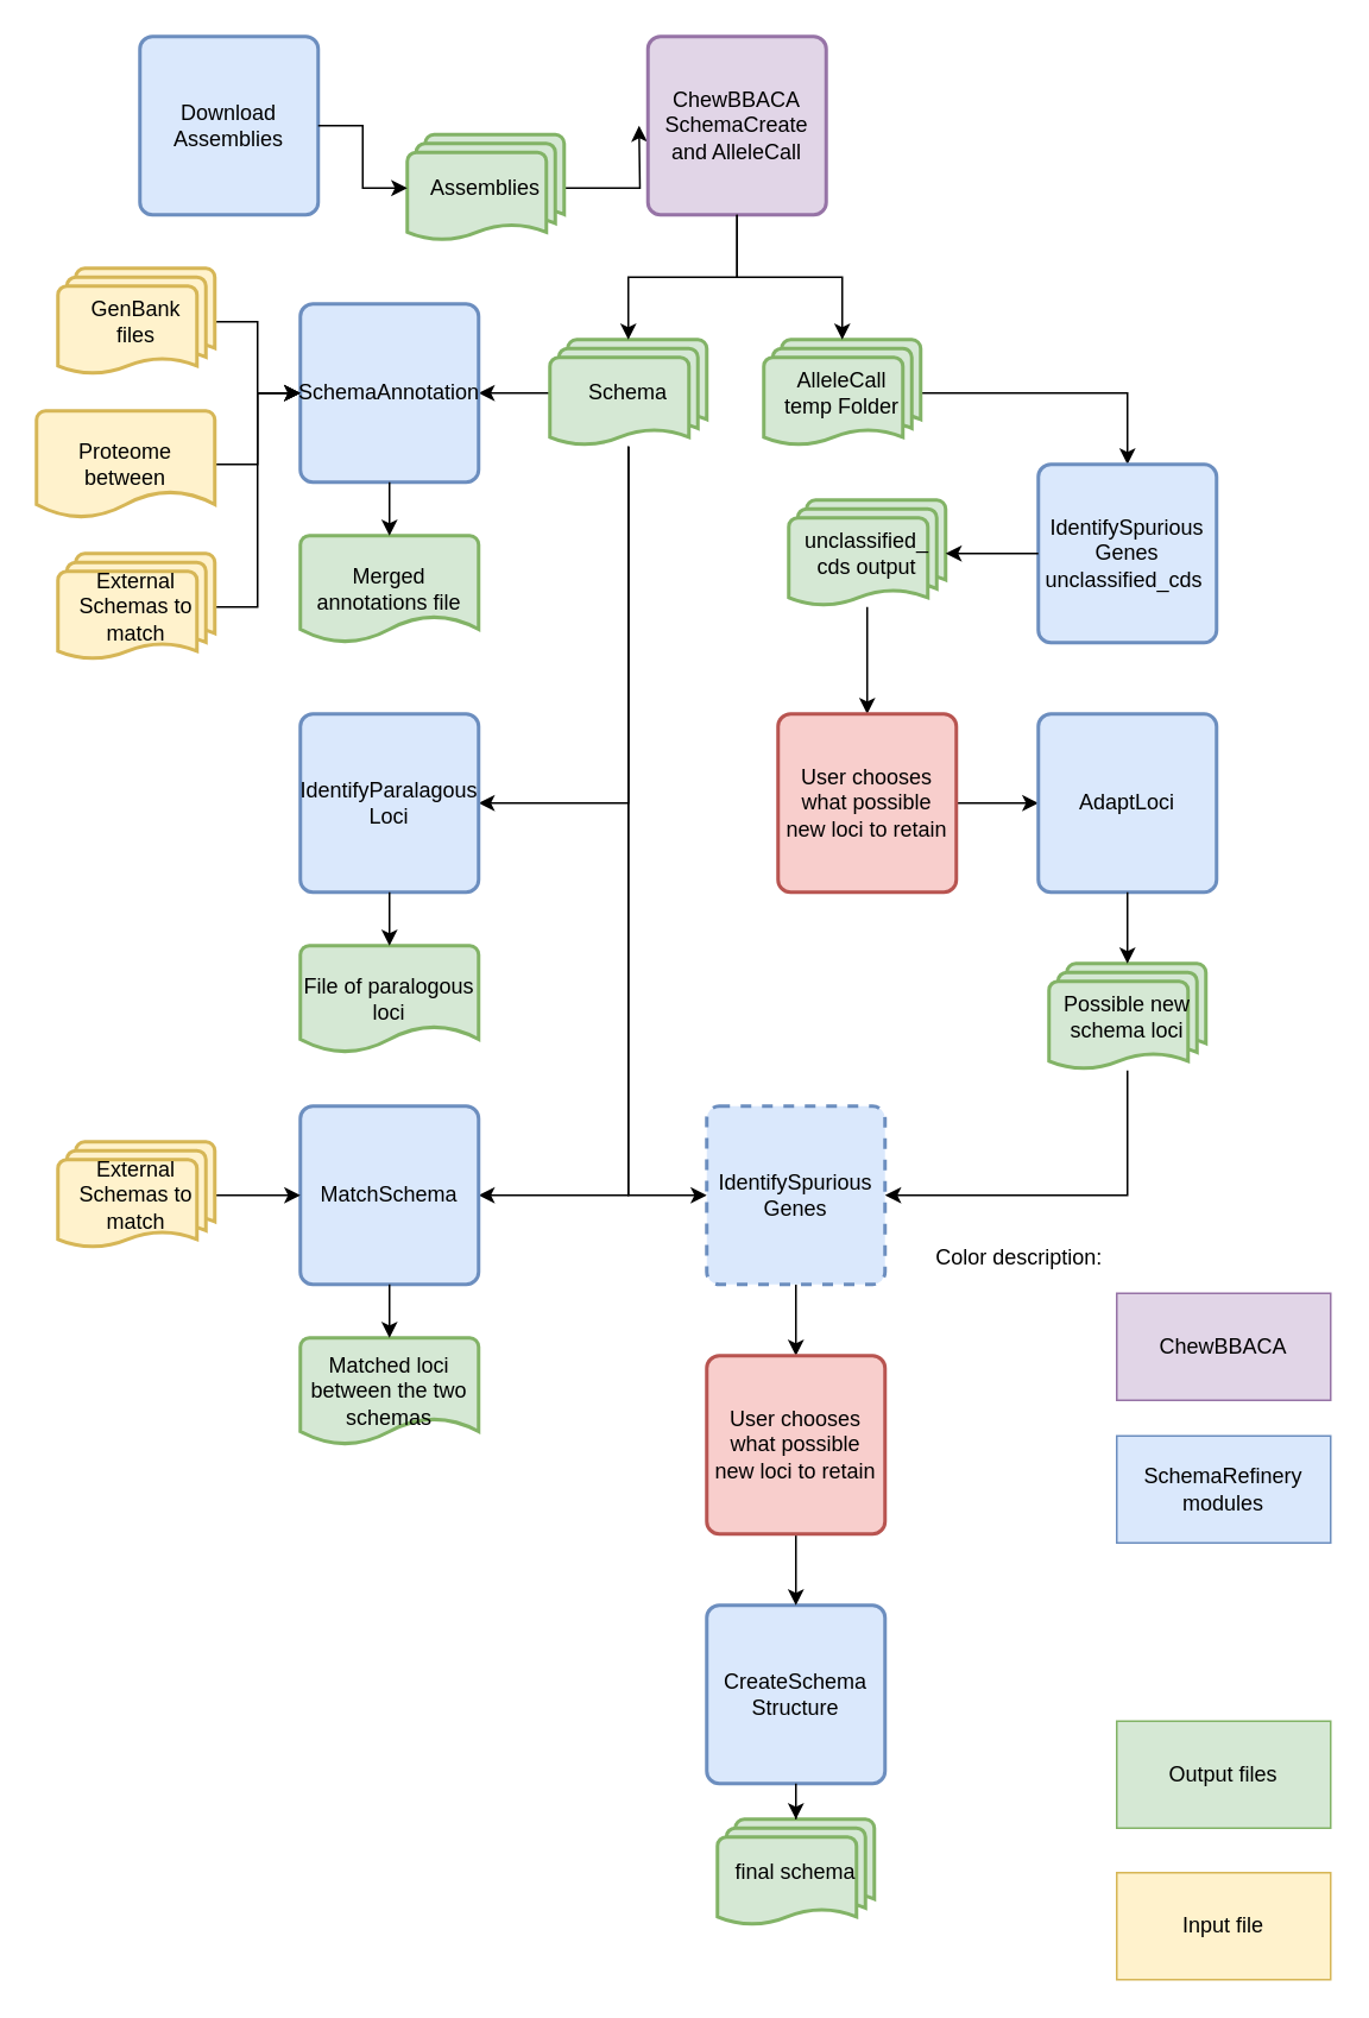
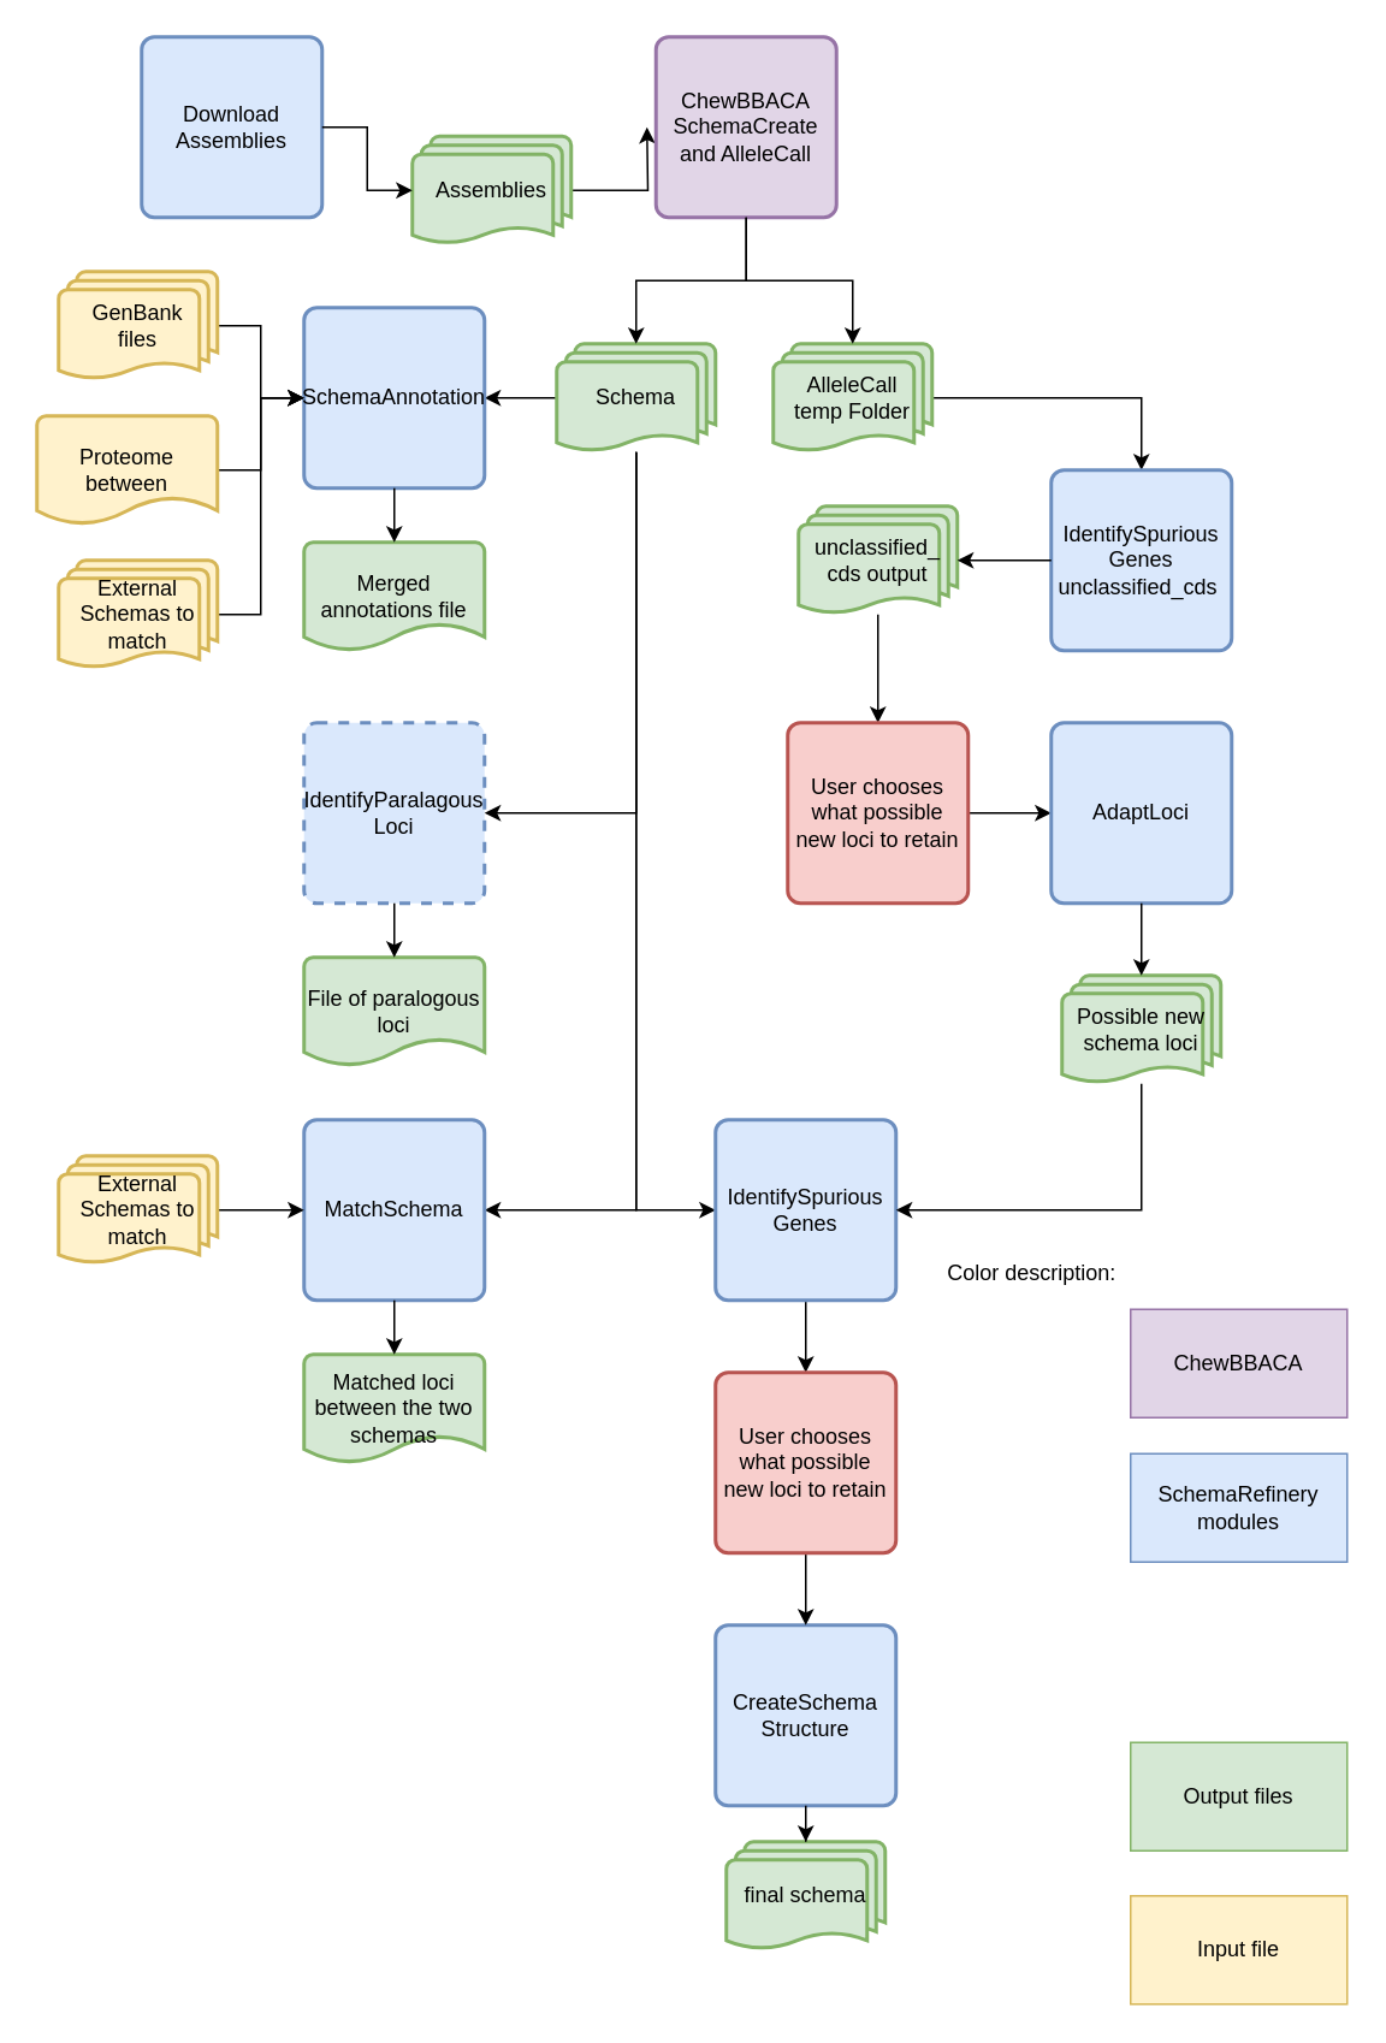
- <mxCell id="25" value="IdentifyParalagous&lt;div&gt;Loci&lt;/div&gt;" style="rounded=1;whiteSpace=wrap;html=1;absoluteArcSize=1;arcSize=14;strokeWidth=2;fillColor=#dae8fc;strokeColor=#6c8ebf;" vertex="1" parent="1"><mxGeometry x="168" y="400" width="100" height="100" as="geometry" /></mxCell>
+ <mxCell id="25" value="IdentifyParalagous&lt;div&gt;Loci&lt;/div&gt;" style="rounded=1;whiteSpace=wrap;html=1;absoluteArcSize=1;arcSize=14;strokeWidth=2;fillColor=#dae8fc;strokeColor=#6c8ebf;dashed=1;" vertex="1" parent="1"><mxGeometry x="168" y="400" width="100" height="100" as="geometry" /></mxCell>
- <mxCell id="34" value="IdentifySpurious&lt;div&gt;Genes&lt;/div&gt;" style="rounded=1;whiteSpace=wrap;html=1;absoluteArcSize=1;arcSize=14;strokeWidth=2;fillColor=#dae8fc;strokeColor=#6c8ebf;dashed=1;" vertex="1" parent="1"><mxGeometry x="396" y="620" width="100" height="100" as="geometry" /></mxCell>
+ <mxCell id="34" value="IdentifySpurious&lt;div&gt;Genes&lt;/div&gt;" style="rounded=1;whiteSpace=wrap;html=1;absoluteArcSize=1;arcSize=14;strokeWidth=2;fillColor=#dae8fc;strokeColor=#6c8ebf;" vertex="1" parent="1"><mxGeometry x="396" y="620" width="100" height="100" as="geometry" /></mxCell>
